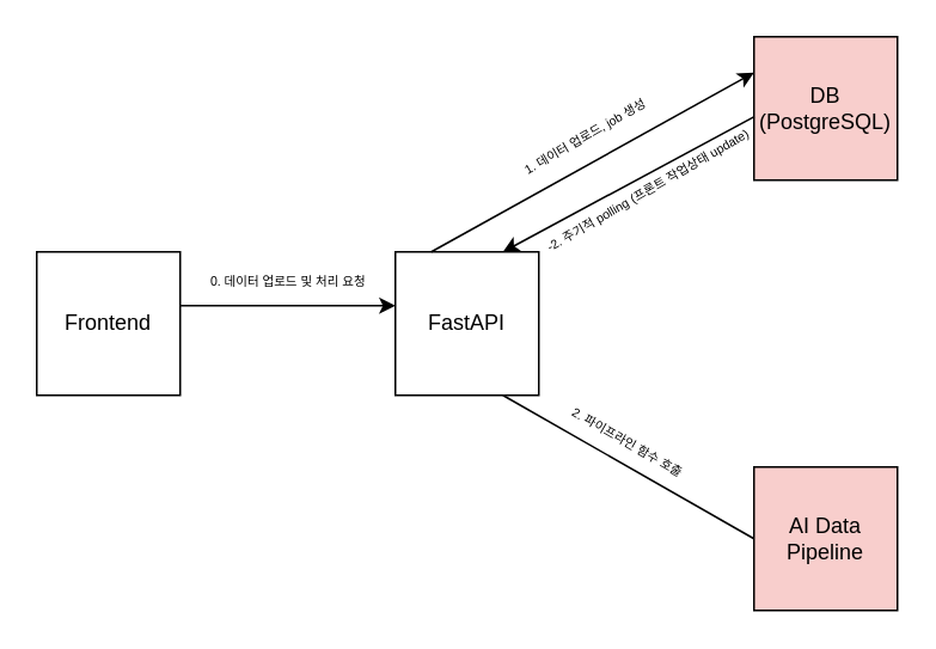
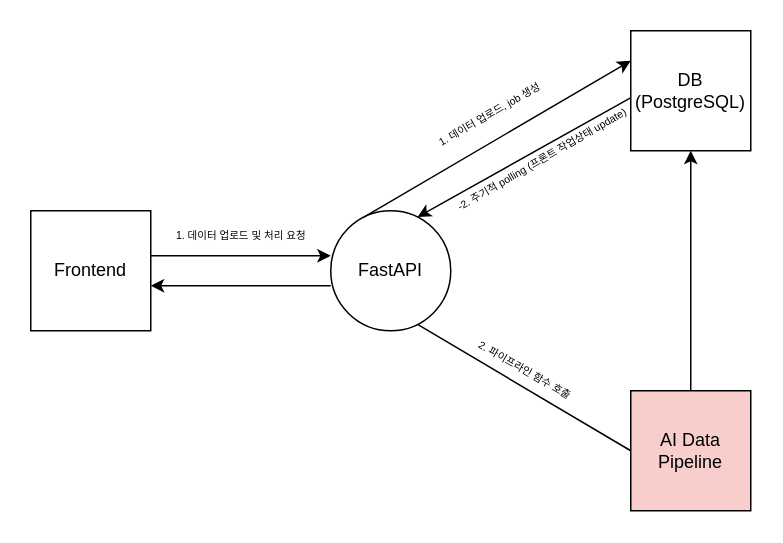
- <mxCell id="3" value="DB (PostgreSQL)" style="rounded=0;whiteSpace=wrap;html=1;fillColor=#f8cecc;" vertex="1" parent="1"><mxGeometry x="420" y="20" width="80" height="80" as="geometry" /></mxCell>
+ <mxCell id="3" value="DB (PostgreSQL)" style="rounded=0;whiteSpace=wrap;html=1;" vertex="1" parent="1"><mxGeometry x="420" y="20" width="80" height="80" as="geometry" /></mxCell>
- <mxCell id="12" value="&lt;font style=&quot;font-size: 7px;&quot;&gt;0. 데이터 업로드 및 처리 요청&lt;/font&gt;" style="text;html=1;align=center;verticalAlign=middle;resizable=0;points=[];autosize=1;strokeColor=none;fillColor=none;" vertex="1" parent="1"><mxGeometry x="105" y="140" width="110" height="30" as="geometry" /></mxCell>
+ <mxCell id="12" value="&lt;font style=&quot;font-size: 7px;&quot;&gt;1. 데이터 업로드 및 처리 요청&lt;/font&gt;" style="text;html=1;align=center;verticalAlign=middle;resizable=0;points=[];autosize=1;strokeColor=none;fillColor=none;" vertex="1" parent="1"><mxGeometry x="105" y="140" width="110" height="30" as="geometry" /></mxCell>
- <mxCell id="2" value="FastAPI" style="rounded=0;whiteSpace=wrap;html=1;" vertex="1" parent="1"><mxGeometry x="220" y="140" width="80" height="80" as="geometry" /></mxCell>
+ <mxCell id="2" value="FastAPI" style="ellipse;whiteSpace=wrap;html=1;" vertex="1" parent="1"><mxGeometry x="220" y="140" width="80" height="80" as="geometry" /></mxCell>
+ <mxCell id="15" value="" style="endArrow=classic;html=1;rounded=0;entryX=0.5;entryY=1;entryDx=0;entryDy=0;exitX=0.5;exitY=0;exitDx=0;exitDy=0;" edge="1" parent="1" source="4" target="3"><mxGeometry width="50" height="50" relative="1" as="geometry"><mxPoint x="260" y="200" as="sourcePoint" /><mxPoint x="310" y="150" as="targetPoint" /></mxGeometry></mxCell>
+ <mxCell id="14" value="" style="endArrow=classic;html=1;rounded=0;exitX=0;exitY=0.625;exitDx=0;exitDy=0;exitPerimeter=0;entryX=1;entryY=0.625;entryDx=0;entryDy=0;entryPerimeter=0;" edge="1" parent="1" source="2" target="11"><mxGeometry width="50" height="50" relative="1" as="geometry"><mxPoint x="130" y="210" as="sourcePoint" /><mxPoint x="110" y="190" as="targetPoint" /></mxGeometry></mxCell>
